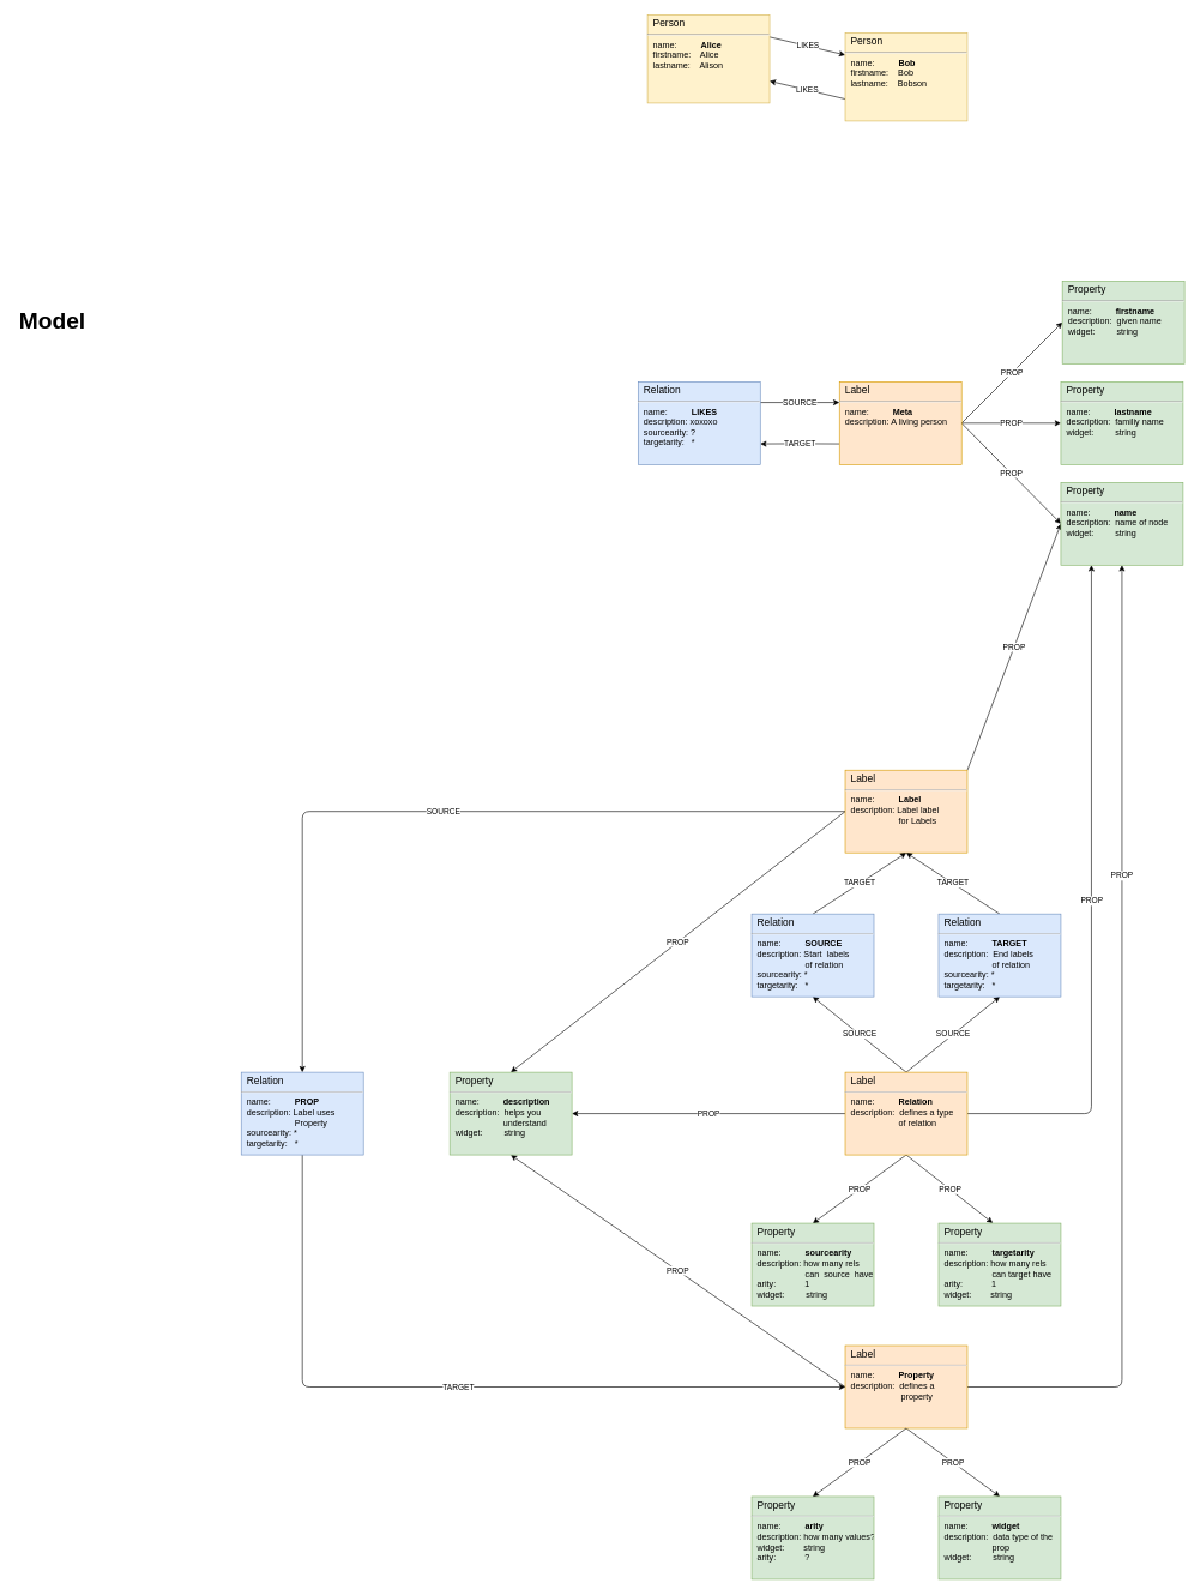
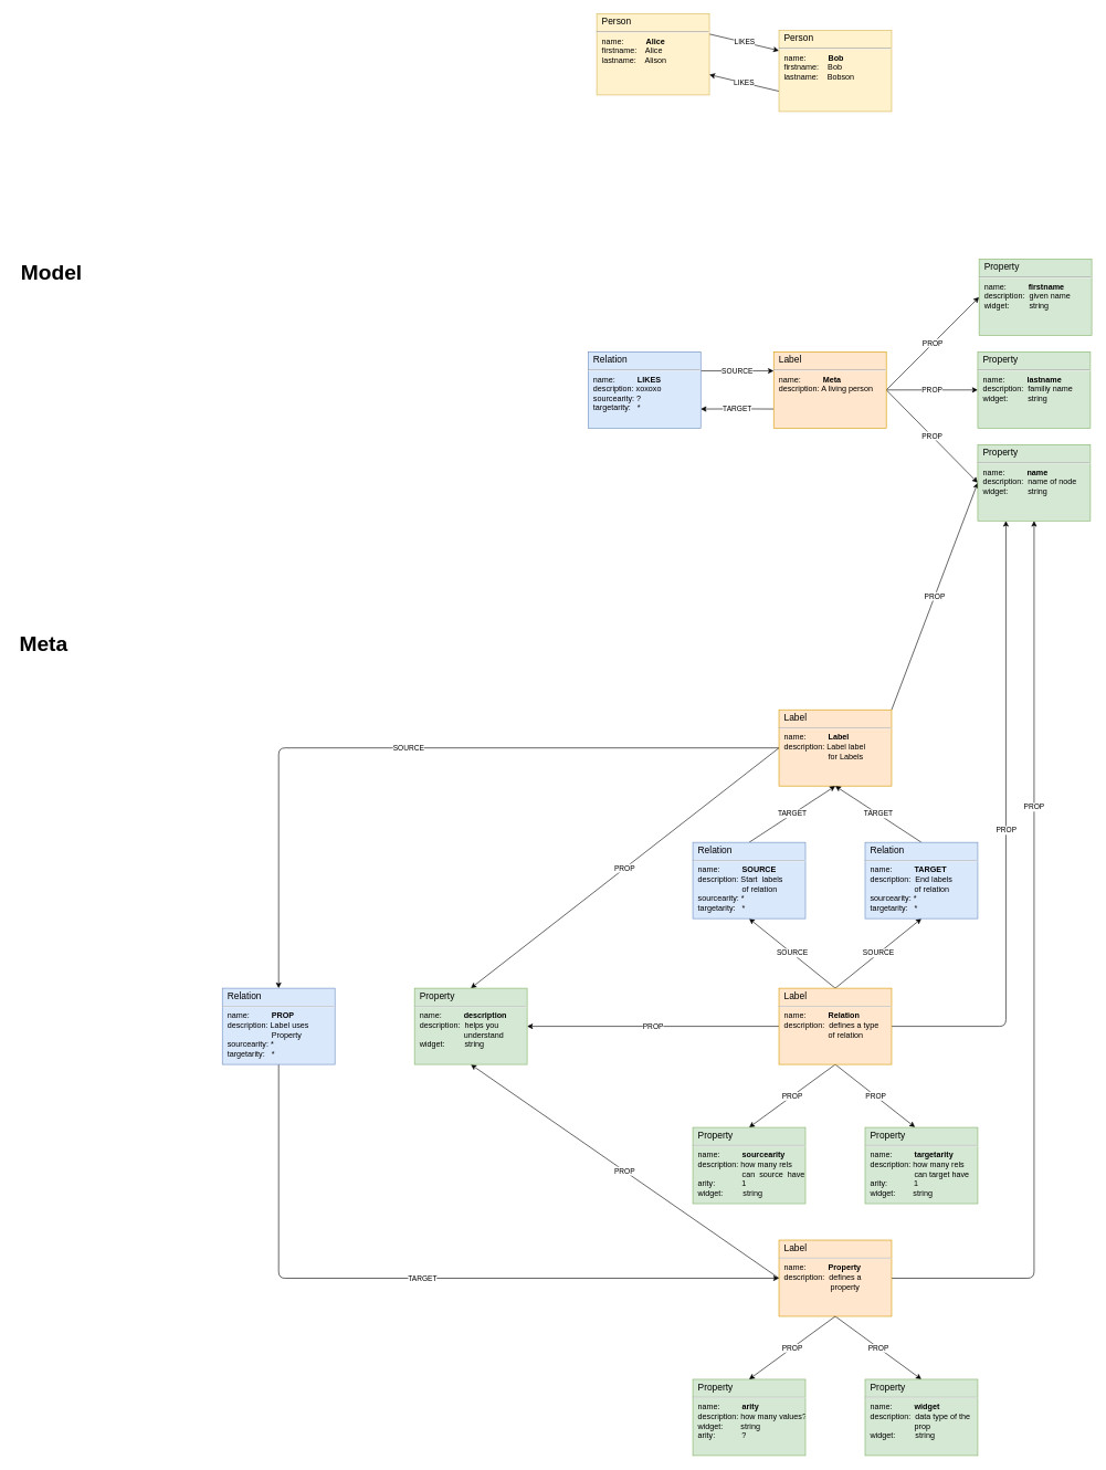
- <mxCell id="42" value="Model" style="text;html=1;align=center;verticalAlign=middle;resizable=0;points=[];autosize=1;strokeColor=none;fillColor=none;fontSize=32;fontFamily=Helvetica;fontStyle=1" parent="1" vertex="1"><mxGeometry x="17" y="425" width="110" height="40" as="geometry" /></mxCell>
+ <mxCell id="42" value="Model" style="text;html=1;align=center;verticalAlign=middle;resizable=0;points=[];autosize=1;strokeColor=none;fillColor=none;fontSize=32;fontFamily=Helvetica;fontStyle=1" parent="1" vertex="1"><mxGeometry x="22" width="110" height="40" as="geometry" y="390" /></mxCell>
+ <mxCell id="43" value="Meta" style="text;html=1;align=center;verticalAlign=middle;resizable=0;points=[];autosize=1;strokeColor=none;fillColor=none;fontSize=32;fontFamily=Helvetica;fontStyle=1" parent="1" vertex="1"><mxGeometry x="20" y="950" width="90" height="40" as="geometry" /></mxCell>
